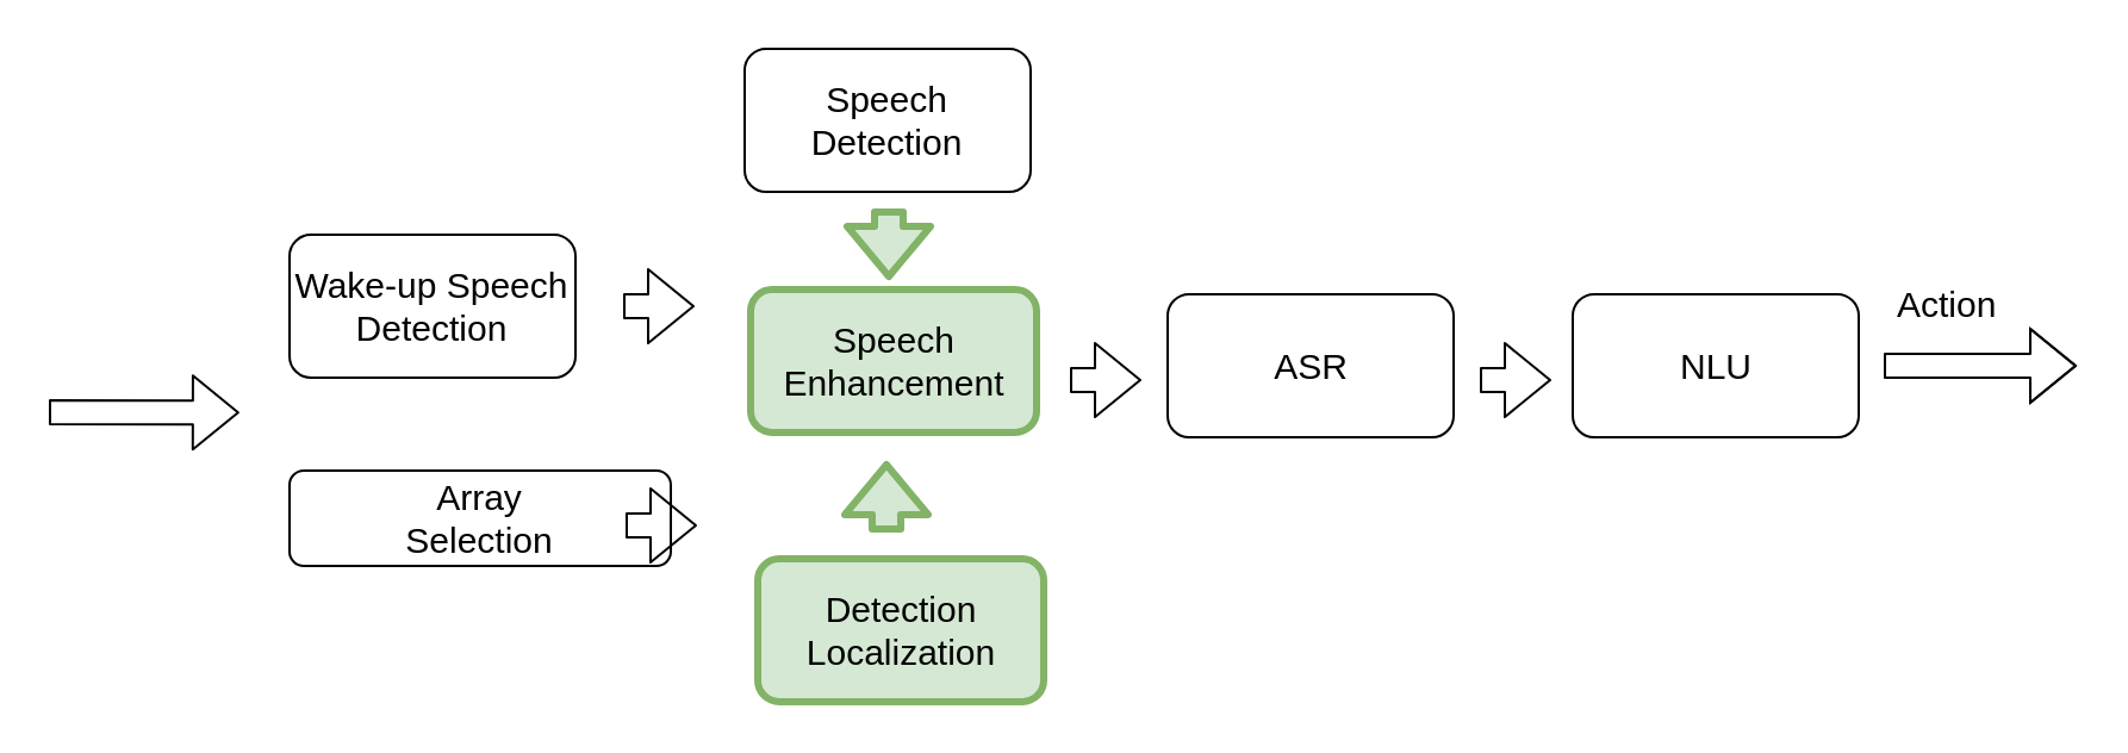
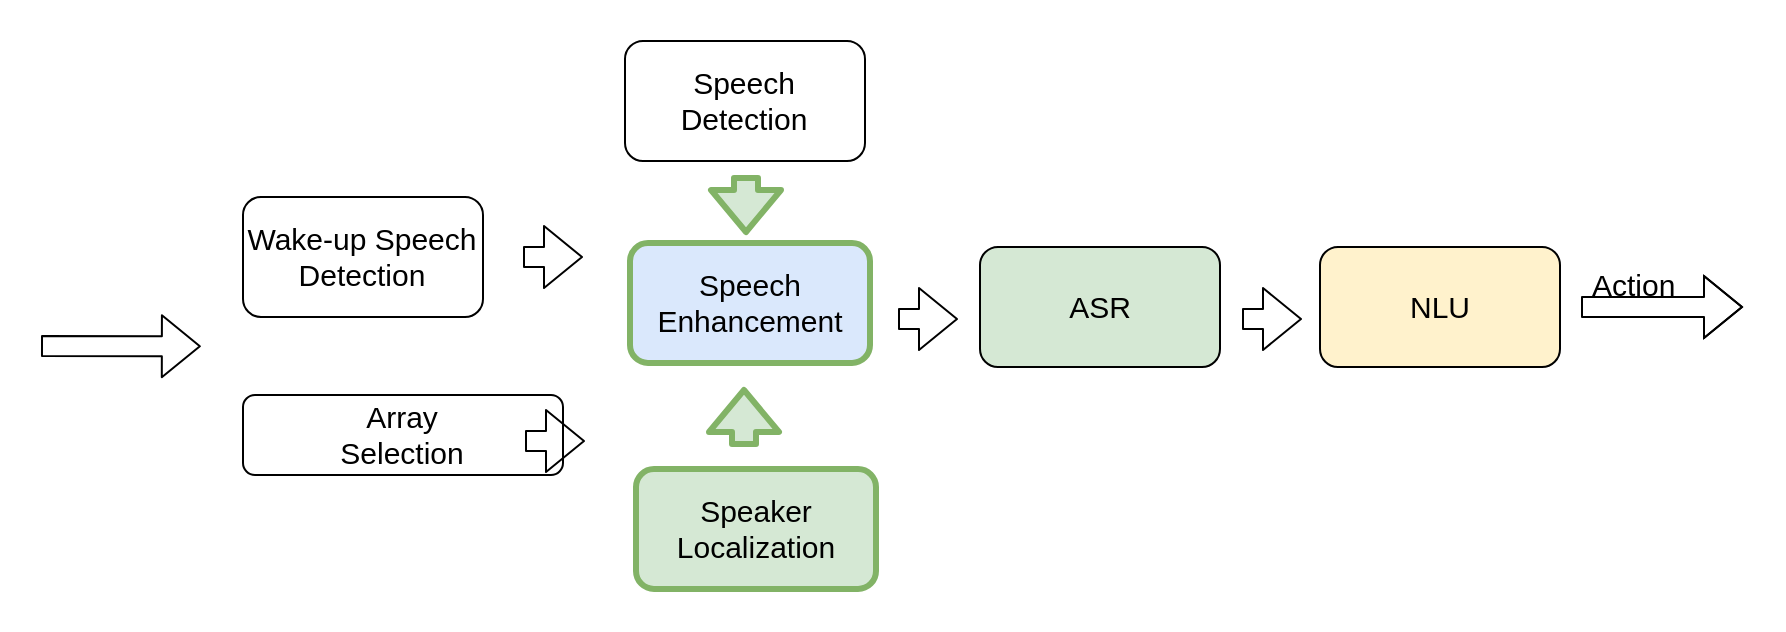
- <mxCell id="14" value="&lt;font style=&quot;font-size: 15px&quot;&gt;Action&lt;/font&gt;" style="text;html=1;resizable=0;points=[];autosize=1;align=left;verticalAlign=top;spacingTop=-4;" parent="1" vertex="1"><mxGeometry x="793.5" y="116" width="60" height="20" as="geometry" /></mxCell>
+ <mxCell id="14" value="&lt;font style=&quot;font-size: 15px&quot;&gt;Action&lt;/font&gt;" style="text;html=1;resizable=0;points=[];autosize=1;align=left;verticalAlign=top;spacingTop=-4;" parent="1" vertex="1"><mxGeometry x="793.5" y="131" width="60" height="20" as="geometry" /></mxCell>
- <mxCell id="5" value="&lt;div style=&quot;font-size: 15px&quot;&gt;&lt;font style=&quot;font-size: 15px&quot;&gt;Speech &lt;br&gt;&lt;/font&gt;&lt;/div&gt;&lt;div style=&quot;font-size: 15px&quot;&gt;&lt;font style=&quot;font-size: 15px&quot;&gt;Enhancement&lt;br&gt;&lt;/font&gt;&lt;/div&gt;" style="rounded=1;whiteSpace=wrap;html=1;comic=0;fillColor=#d5e8d4;strokeColor=#82b366;strokeWidth=3;" parent="1" vertex="1"><mxGeometry x="314.5" y="121" width="120" height="60" as="geometry" /></mxCell>
+ <mxCell id="5" value="&lt;div style=&quot;font-size: 15px&quot;&gt;&lt;font style=&quot;font-size: 15px&quot;&gt;Speech &lt;br&gt;&lt;/font&gt;&lt;/div&gt;&lt;div style=&quot;font-size: 15px&quot;&gt;&lt;font style=&quot;font-size: 15px&quot;&gt;Enhancement&lt;br&gt;&lt;/font&gt;&lt;/div&gt;" style="rounded=1;whiteSpace=wrap;html=1;comic=0;fillColor=#dae8fc;strokeColor=#82b366;strokeWidth=3;" parent="1" vertex="1"><mxGeometry x="314.5" y="121" width="120" height="60" as="geometry" /></mxCell>
- <mxCell id="9" value="&lt;div style=&quot;font-size: 15px&quot;&gt;&lt;font style=&quot;font-size: 15px&quot;&gt;ASR&lt;/font&gt;&lt;/div&gt;" style="rounded=1;whiteSpace=wrap;html=1;comic=0;" parent="1" vertex="1"><mxGeometry x="489.5" y="123" width="120" height="60" as="geometry" /></mxCell>
+ <mxCell id="9" value="&lt;div style=&quot;font-size: 15px&quot;&gt;&lt;font style=&quot;font-size: 15px&quot;&gt;ASR&lt;/font&gt;&lt;/div&gt;" style="rounded=1;whiteSpace=wrap;html=1;comic=0;fillColor=#d5e8d4;" parent="1" vertex="1"><mxGeometry x="489.5" y="123" width="120" height="60" as="geometry" /></mxCell>
- <mxCell id="11" value="&lt;div style=&quot;font-size: 15px&quot;&gt;&lt;font style=&quot;font-size: 15px&quot;&gt;NLU&lt;/font&gt;&lt;/div&gt;" style="rounded=1;whiteSpace=wrap;html=1;comic=0;" parent="1" vertex="1"><mxGeometry x="659.5" y="123" width="120" height="60" as="geometry" /></mxCell>
+ <mxCell id="11" value="&lt;div style=&quot;font-size: 15px&quot;&gt;&lt;font style=&quot;font-size: 15px&quot;&gt;NLU&lt;/font&gt;&lt;/div&gt;" style="rounded=1;whiteSpace=wrap;html=1;comic=0;fillColor=#fff2cc;" parent="1" vertex="1"><mxGeometry x="659.5" y="123" width="120" height="60" as="geometry" /></mxCell>
- <mxCell id="4" value="&lt;div style=&quot;font-size: 15px&quot;&gt;&lt;font style=&quot;font-size: 15px&quot;&gt;Detection&lt;/font&gt;&lt;/div&gt;&lt;div style=&quot;font-size: 15px&quot;&gt;&lt;font style=&quot;font-size: 15px&quot;&gt;Localization&lt;/font&gt;&lt;/div&gt;" style="rounded=1;whiteSpace=wrap;html=1;comic=0;fillColor=#d5e8d4;strokeColor=#82b366;strokeWidth=3;" parent="1" vertex="1"><mxGeometry x="317.5" y="234" width="120" height="60" as="geometry" /></mxCell>
+ <mxCell id="4" value="&lt;div style=&quot;font-size: 15px&quot;&gt;&lt;font style=&quot;font-size: 15px&quot;&gt;Speaker&lt;/font&gt;&lt;/div&gt;&lt;div style=&quot;font-size: 15px&quot;&gt;&lt;font style=&quot;font-size: 15px&quot;&gt;Localization&lt;/font&gt;&lt;/div&gt;" style="rounded=1;whiteSpace=wrap;html=1;comic=0;fillColor=#d5e8d4;strokeColor=#82b366;strokeWidth=3;" parent="1" vertex="1"><mxGeometry x="317.5" y="234" width="120" height="60" as="geometry" /></mxCell>
